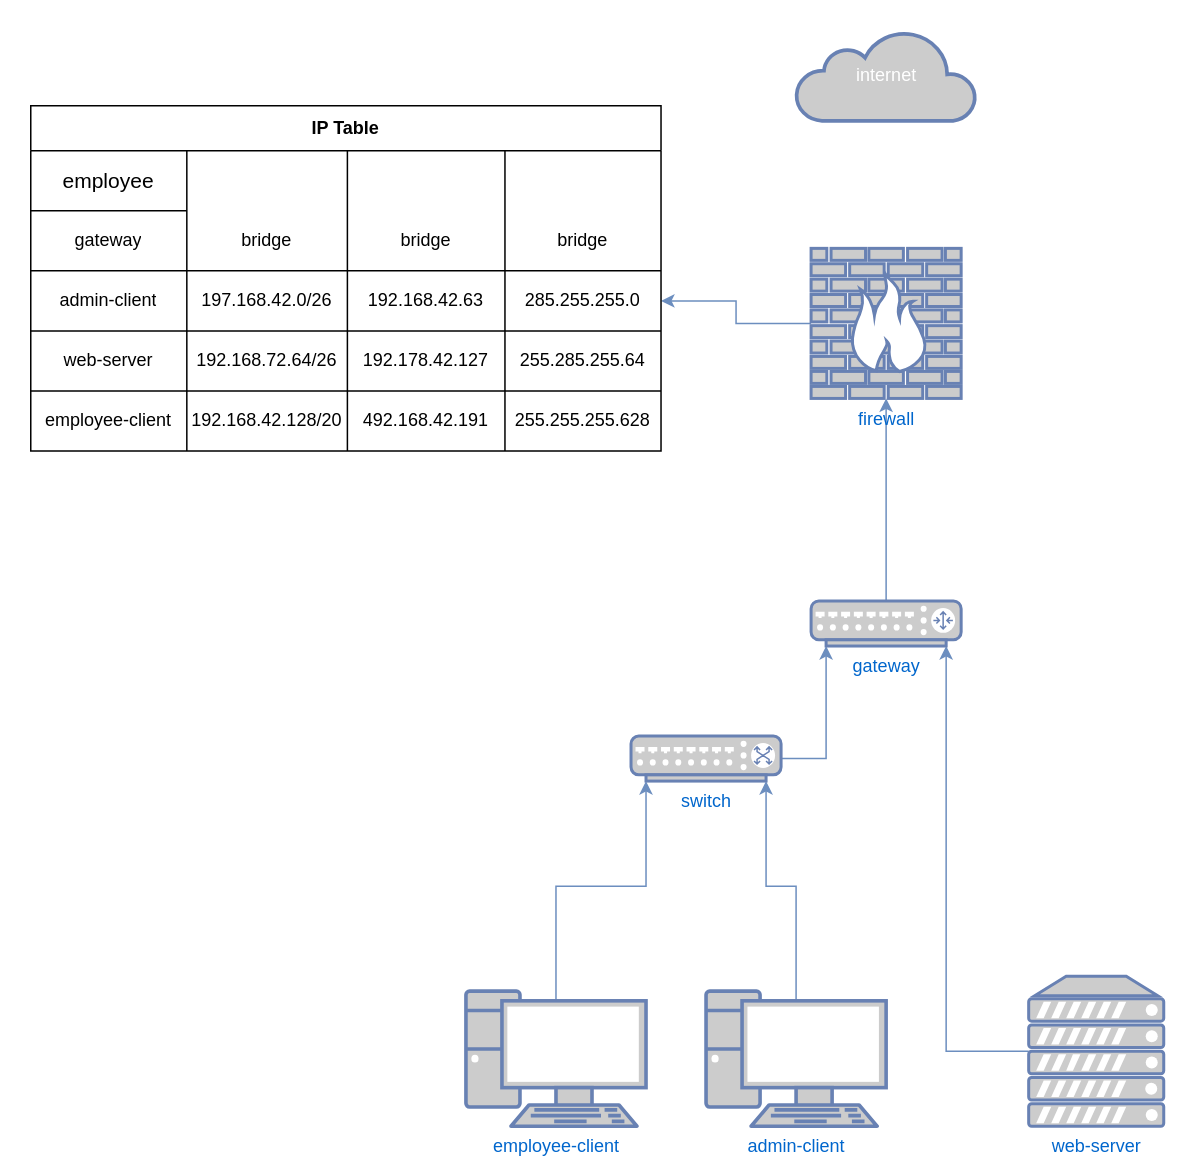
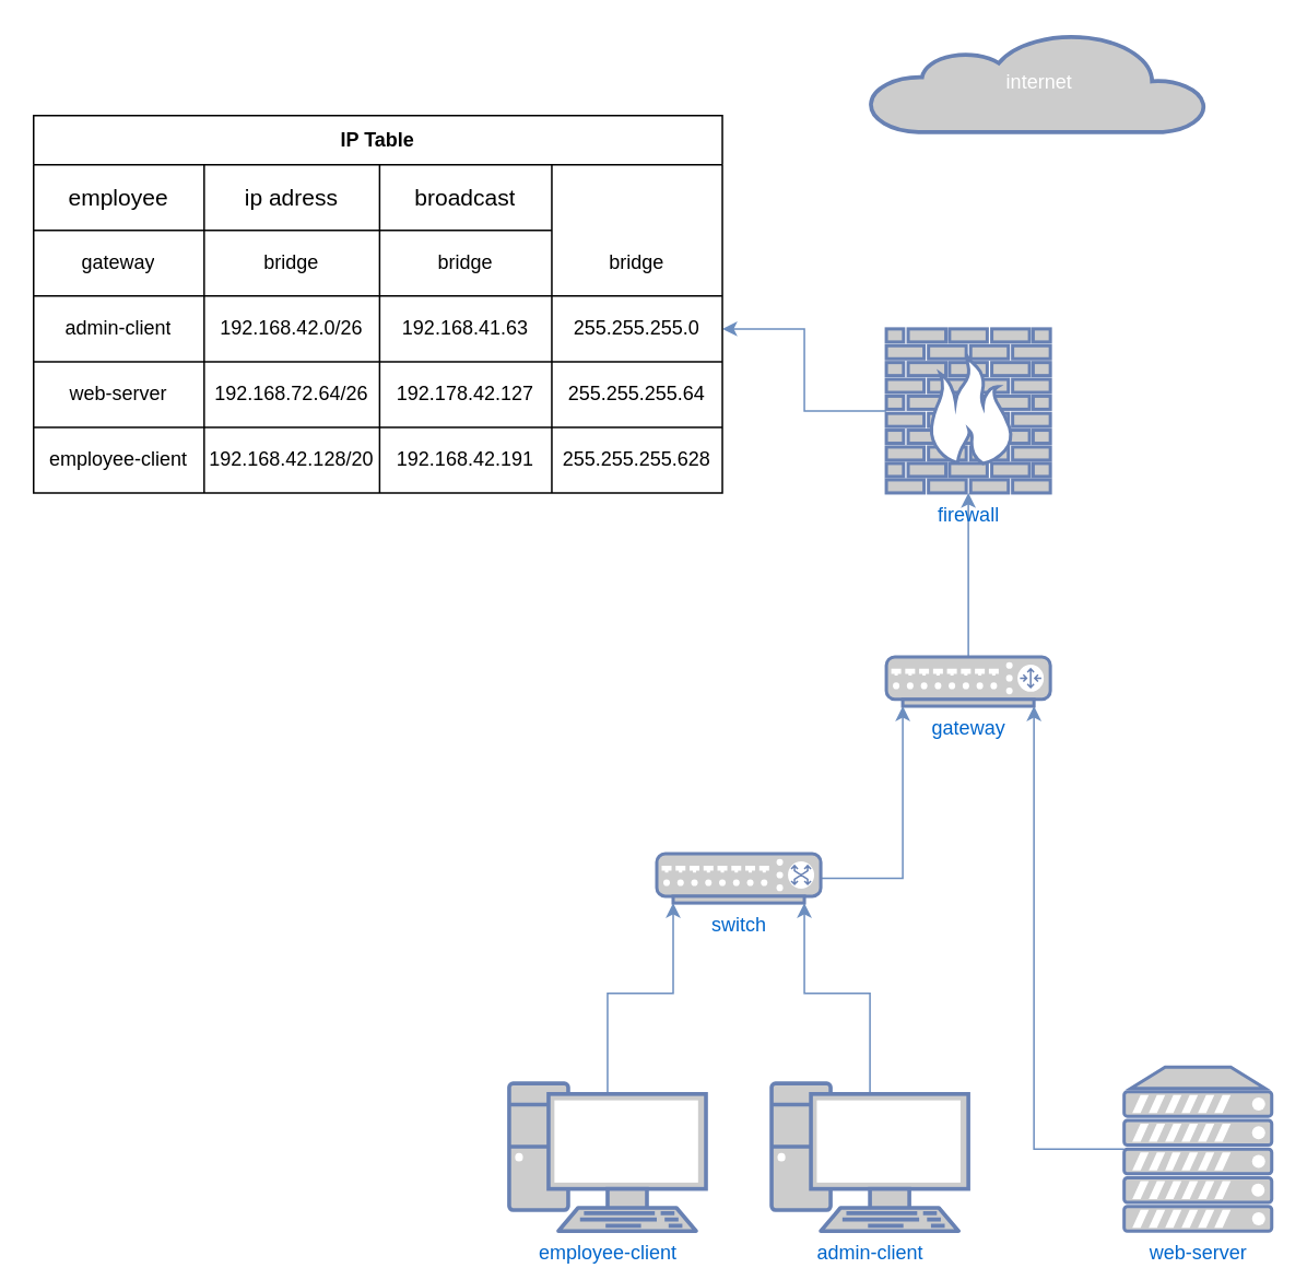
- <mxCell id="14" value="internet" style="html=1;outlineConnect=0;fillColor=#CCCCCC;strokeColor=#6881B3;gradientColor=none;gradientDirection=north;strokeWidth=2;shape=mxgraph.networks.cloud;fontColor=#ffffff;" vertex="1" parent="1"><mxGeometry x="530" y="20" width="120" height="60" as="geometry" /></mxCell>
+ <mxCell id="14" value="internet" style="html=1;outlineConnect=0;fillColor=#CCCCCC;strokeColor=#6881B3;gradientColor=none;gradientDirection=north;strokeWidth=2;shape=mxgraph.networks.cloud;fontColor=#ffffff;" vertex="1" parent="1"><mxGeometry x="530" y="20" width="205" height="60" as="geometry" /></mxCell>
+ <mxCell id="18" value="&lt;font style=&quot;font-size: 14px&quot;&gt;ip adress&lt;/font&gt;" style="shape=partialRectangle;html=1;whiteSpace=wrap;connectable=0;fillColor=none;top=0;left=0;bottom=0;right=0;overflow=hidden;" vertex="1" parent="16"><mxGeometry x="104" width="107" height="40" as="geometry" /></mxCell>
+ <mxCell id="19" value="&lt;font style=&quot;font-size: 14px&quot;&gt;broadcast&lt;/font&gt;" style="shape=partialRectangle;html=1;whiteSpace=wrap;connectable=0;fillColor=none;top=0;left=0;bottom=0;right=0;overflow=hidden;" vertex="1" parent="16"><mxGeometry x="211" width="105" height="40" as="geometry" /></mxCell>
- <mxCell id="27" value="197.168.42.0/26" style="shape=partialRectangle;html=1;whiteSpace=wrap;connectable=0;fillColor=none;top=0;left=0;bottom=0;right=0;overflow=hidden;" vertex="1" parent="25"><mxGeometry x="104" width="107" height="40" as="geometry" /></mxCell>
+ <mxCell id="27" value="192.168.42.0/26" style="shape=partialRectangle;html=1;whiteSpace=wrap;connectable=0;fillColor=none;top=0;left=0;bottom=0;right=0;overflow=hidden;" vertex="1" parent="25"><mxGeometry x="104" width="107" height="40" as="geometry" /></mxCell>
- <mxCell id="28" value="192.168.42.63" style="shape=partialRectangle;html=1;whiteSpace=wrap;connectable=0;fillColor=none;top=0;left=0;bottom=0;right=0;overflow=hidden;" vertex="1" parent="25"><mxGeometry x="211" width="105" height="40" as="geometry" /></mxCell>
+ <mxCell id="28" value="192.168.41.63" style="shape=partialRectangle;html=1;whiteSpace=wrap;connectable=0;fillColor=none;top=0;left=0;bottom=0;right=0;overflow=hidden;" vertex="1" parent="25"><mxGeometry x="211" width="105" height="40" as="geometry" /></mxCell>
- <mxCell id="29" value="285.255.255.0" style="shape=partialRectangle;html=1;whiteSpace=wrap;connectable=0;fillColor=none;top=0;left=0;bottom=0;right=0;overflow=hidden;" vertex="1" parent="25"><mxGeometry x="316" width="104" height="40" as="geometry" /></mxCell>
+ <mxCell id="29" value="255.255.255.0" style="shape=partialRectangle;html=1;whiteSpace=wrap;connectable=0;fillColor=none;top=0;left=0;bottom=0;right=0;overflow=hidden;" vertex="1" parent="25"><mxGeometry x="316" width="104" height="40" as="geometry" /></mxCell>
- <mxCell id="13" value="firewall" style="fontColor=#0066CC;verticalAlign=top;verticalLabelPosition=bottom;labelPosition=center;align=center;html=1;outlineConnect=0;fillColor=#CCCCCC;strokeColor=#6881B3;gradientColor=none;gradientDirection=north;strokeWidth=2;shape=mxgraph.networks.firewall;" vertex="1" parent="1"><mxGeometry x="540" y="165" width="100" height="100" as="geometry" /></mxCell>
+ <mxCell id="13" value="firewall" style="fontColor=#0066CC;verticalAlign=top;verticalLabelPosition=bottom;labelPosition=center;align=center;html=1;outlineConnect=0;fillColor=#CCCCCC;strokeColor=#6881B3;gradientColor=none;gradientDirection=north;strokeWidth=2;shape=mxgraph.networks.firewall;" vertex="1" parent="1"><mxGeometry x="540" y="200" width="100" height="100" as="geometry" /></mxCell>
- <mxCell id="34" value="255.285.255.64" style="shape=partialRectangle;html=1;whiteSpace=wrap;connectable=0;fillColor=none;top=0;left=0;bottom=0;right=0;overflow=hidden;" vertex="1" parent="30"><mxGeometry x="316" width="104" height="40" as="geometry" /></mxCell>
+ <mxCell id="34" value="255.255.255.64" style="shape=partialRectangle;html=1;whiteSpace=wrap;connectable=0;fillColor=none;top=0;left=0;bottom=0;right=0;overflow=hidden;" vertex="1" parent="30"><mxGeometry x="316" width="104" height="40" as="geometry" /></mxCell>
- <mxCell id="38" value="492.168.42.191" style="shape=partialRectangle;html=1;whiteSpace=wrap;connectable=0;fillColor=none;top=0;left=0;bottom=0;right=0;overflow=hidden;" vertex="1" parent="35"><mxGeometry x="211" width="105" height="40" as="geometry" /></mxCell>
+ <mxCell id="38" value="192.168.42.191" style="shape=partialRectangle;html=1;whiteSpace=wrap;connectable=0;fillColor=none;top=0;left=0;bottom=0;right=0;overflow=hidden;" vertex="1" parent="35"><mxGeometry x="211" width="105" height="40" as="geometry" /></mxCell>
- <mxCell id="6" value="switch" style="fontColor=#0066CC;verticalAlign=top;verticalLabelPosition=bottom;labelPosition=center;align=center;html=1;outlineConnect=0;fillColor=#CCCCCC;strokeColor=#6881B3;gradientColor=none;gradientDirection=north;strokeWidth=2;shape=mxgraph.networks.switch;" vertex="1" parent="1"><mxGeometry x="420" y="490" width="100" height="30" as="geometry" /></mxCell>
+ <mxCell id="6" value="switch" style="fontColor=#0066CC;verticalAlign=top;verticalLabelPosition=bottom;labelPosition=center;align=center;html=1;outlineConnect=0;fillColor=#CCCCCC;strokeColor=#6881B3;gradientColor=none;gradientDirection=north;strokeWidth=2;shape=mxgraph.networks.switch;" vertex="1" parent="1"><mxGeometry x="400" y="520" width="100" height="30" as="geometry" /></mxCell>
